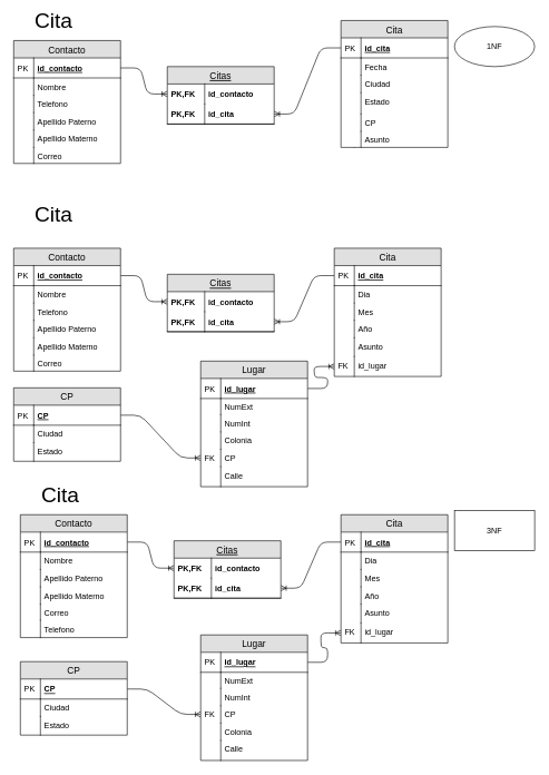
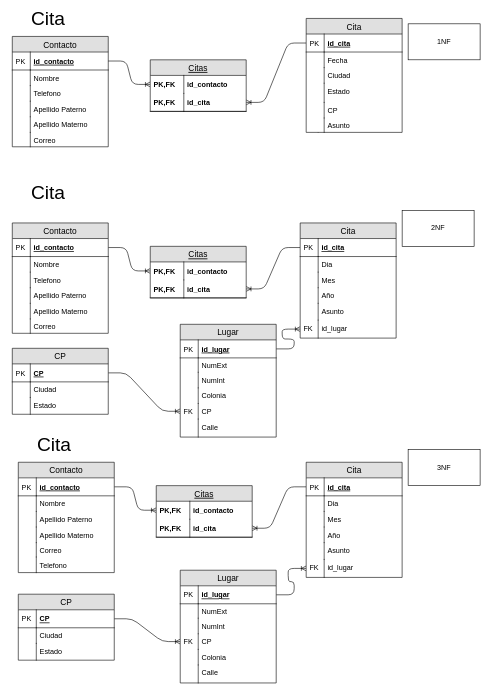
- <mxCell id="25" value="1NF" style="ellipse;whiteSpace=wrap;html=1;" parent="1" vertex="1"><mxGeometry x="680" y="39" width="120" height="60" as="geometry" /></mxCell>
+ <mxCell id="25" value="1NF" style="rounded=0;whiteSpace=wrap;html=1;" parent="1" vertex="1"><mxGeometry x="680" y="39" width="120" height="60" as="geometry" /></mxCell>
+ <mxCell id="29" value="2NF" style="rounded=0;whiteSpace=wrap;html=1;" parent="1" vertex="1"><mxGeometry x="670" y="350" width="120" height="60" as="geometry" /></mxCell>
- <mxCell id="48" value="3NF" style="rounded=0;whiteSpace=wrap;html=1;" parent="1" vertex="1"><mxGeometry x="680" y="764" width="120" height="60" as="geometry" /></mxCell>
+ <mxCell id="48" value="3NF" style="rounded=0;whiteSpace=wrap;html=1;" parent="1" vertex="1"><mxGeometry x="680" y="749" width="120" height="60" as="geometry" /></mxCell>
